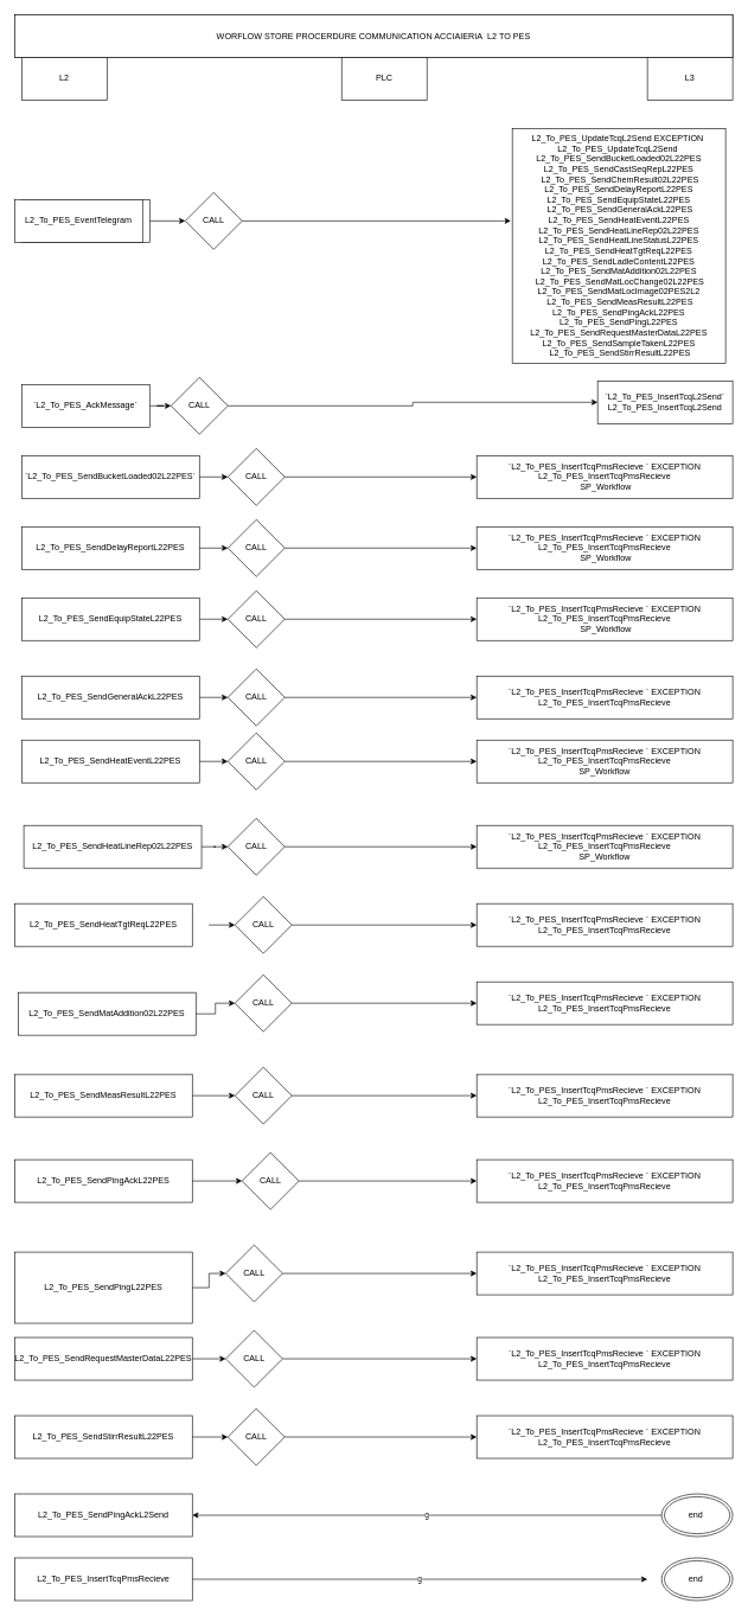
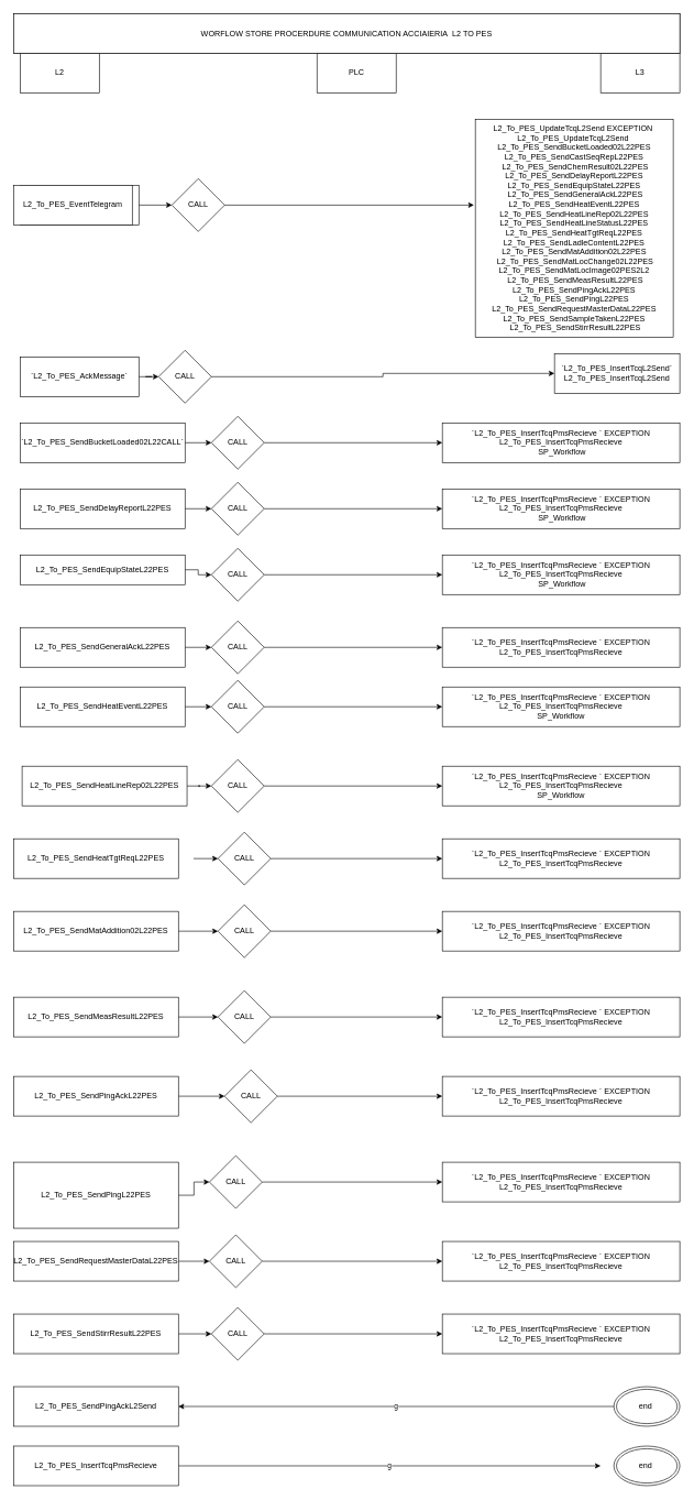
- <mxCell id="15" value="`L2_To_PES_SendBucketLoaded02L22PES`" style="rounded=0;whiteSpace=wrap;html=1;" vertex="1" parent="1"><mxGeometry x="30" y="640" width="250" height="60" as="geometry" /></mxCell>
+ <mxCell id="15" value="`L2_To_PES_SendBucketLoaded02L22CALL`" style="rounded=0;whiteSpace=wrap;html=1;" vertex="1" parent="1"><mxGeometry x="30" y="640" width="250" height="60" as="geometry" /></mxCell>
- <mxCell id="23" value="L2_To_PES_SendEquipStateL22PES" style="rounded=0;whiteSpace=wrap;html=1;" vertex="1" parent="1"><mxGeometry x="30" y="840" width="250" height="60" as="geometry" /></mxCell>
+ <mxCell id="23" value="L2_To_PES_SendEquipStateL22PES" style="rounded=0;whiteSpace=wrap;html=1;" vertex="1" parent="1"><mxGeometry x="30" y="840" width="250" height="45" as="geometry" /></mxCell>
- <mxCell id="42" value="L2_To_PES_SendMatAddition02L22PES" style="rounded=0;whiteSpace=wrap;html=1;" vertex="1" parent="1"><mxGeometry x="25" y="1395" width="250" height="60" as="geometry" /></mxCell>
+ <mxCell id="42" value="L2_To_PES_SendMatAddition02L22PES" style="rounded=0;whiteSpace=wrap;html=1;" vertex="1" parent="1"><mxGeometry x="20" y="1380" width="250" height="60" as="geometry" /></mxCell>
